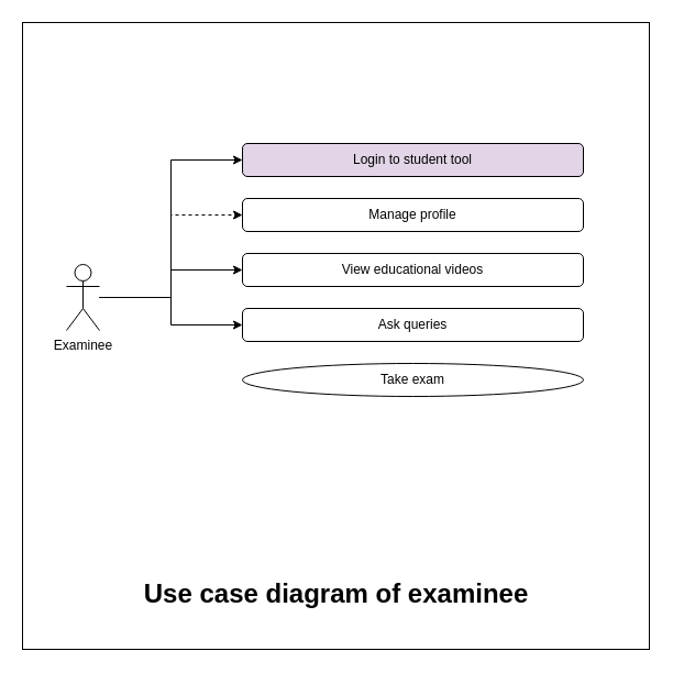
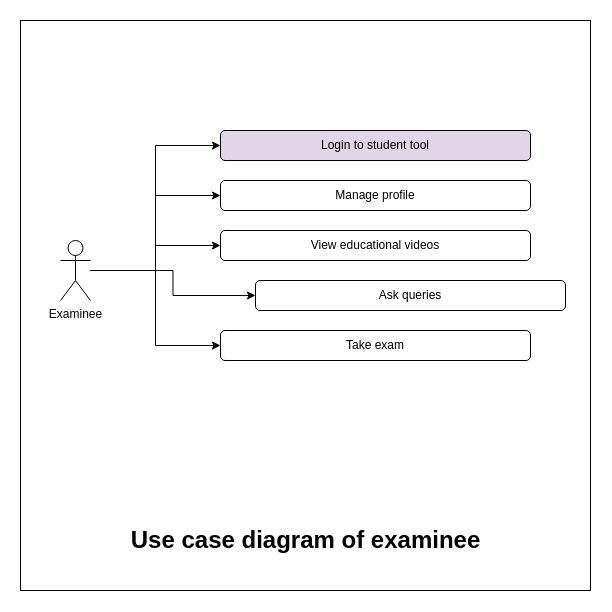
- <mxCell id="7" style="edgeStyle=orthogonalEdgeStyle;rounded=0;orthogonalLoop=1;jettySize=auto;html=1;entryX=0;entryY=0.5;entryDx=0;entryDy=0;dashed=1;" edge="1" parent="1" source="8" target="10"><mxGeometry relative="1" as="geometry" /></mxCell>
+ <mxCell id="7" style="edgeStyle=orthogonalEdgeStyle;rounded=0;orthogonalLoop=1;jettySize=auto;html=1;entryX=0;entryY=0.5;entryDx=0;entryDy=0;" edge="1" parent="1" source="8" target="10"><mxGeometry relative="1" as="geometry" /></mxCell>
- <mxCell id="12" value="Ask queries" style="rounded=1;whiteSpace=wrap;html=1;" vertex="1" parent="1"><mxGeometry x="220" y="280" width="310" height="30" as="geometry" /></mxCell>
+ <mxCell id="12" value="Ask queries" style="rounded=1;whiteSpace=wrap;html=1;" vertex="1" parent="1"><mxGeometry x="255" y="280" width="310" height="30" as="geometry" /></mxCell>
+ <mxCell id="6" style="edgeStyle=orthogonalEdgeStyle;rounded=0;orthogonalLoop=1;jettySize=auto;html=1;entryX=0;entryY=0.5;entryDx=0;entryDy=0;" edge="1" parent="1" source="8" target="13"><mxGeometry relative="1" as="geometry" /></mxCell>
- <mxCell id="13" value="Take exam" style="ellipse;whiteSpace=wrap;html=1;" vertex="1" parent="1"><mxGeometry x="220" y="330" width="310" height="30" as="geometry" /></mxCell>
+ <mxCell id="13" value="Take exam" style="rounded=1;whiteSpace=wrap;html=1;" vertex="1" parent="1"><mxGeometry x="220" y="330" width="310" height="30" as="geometry" /></mxCell>
